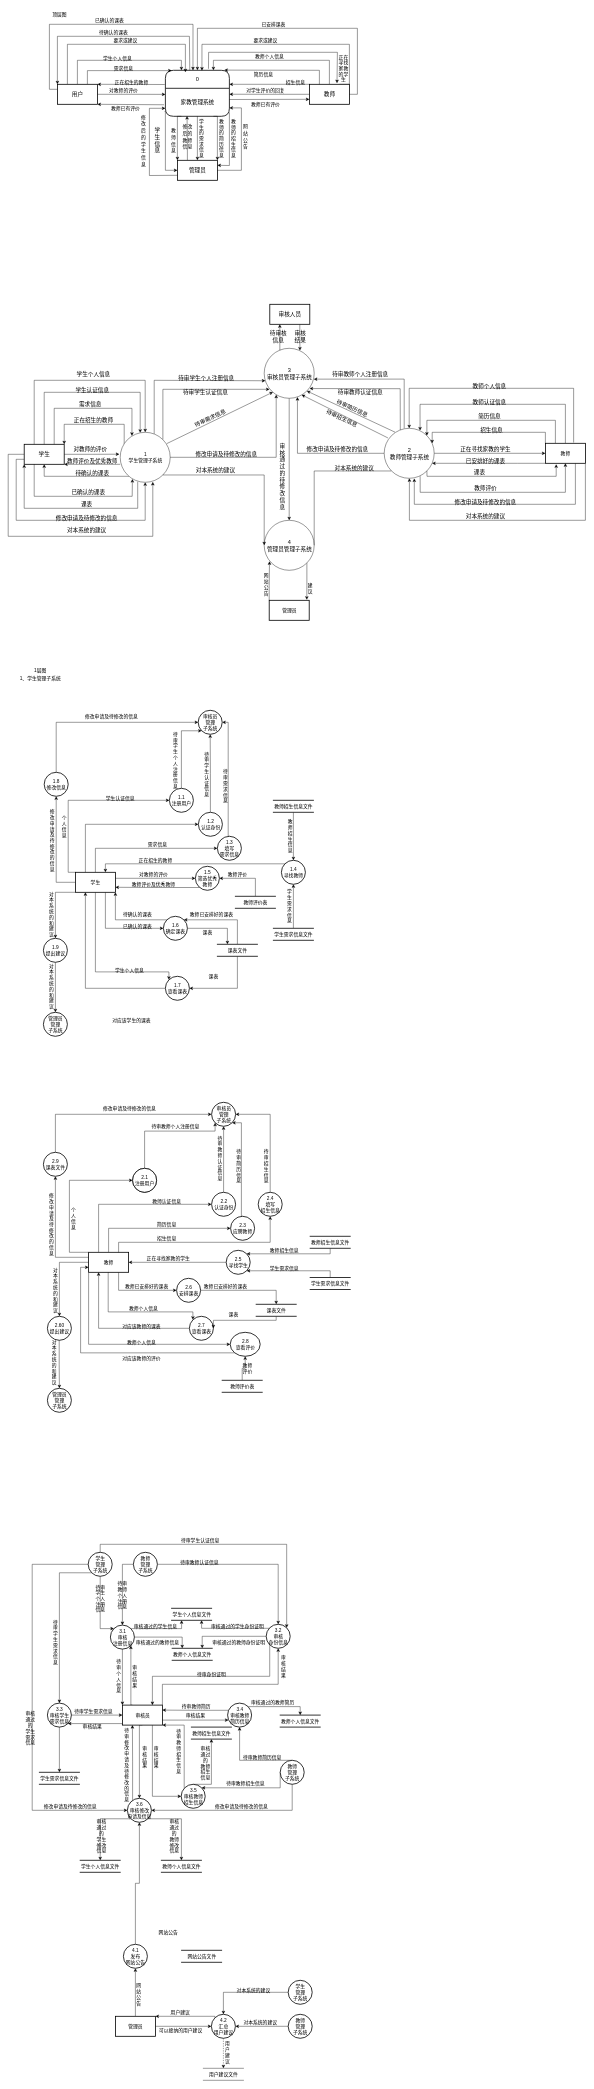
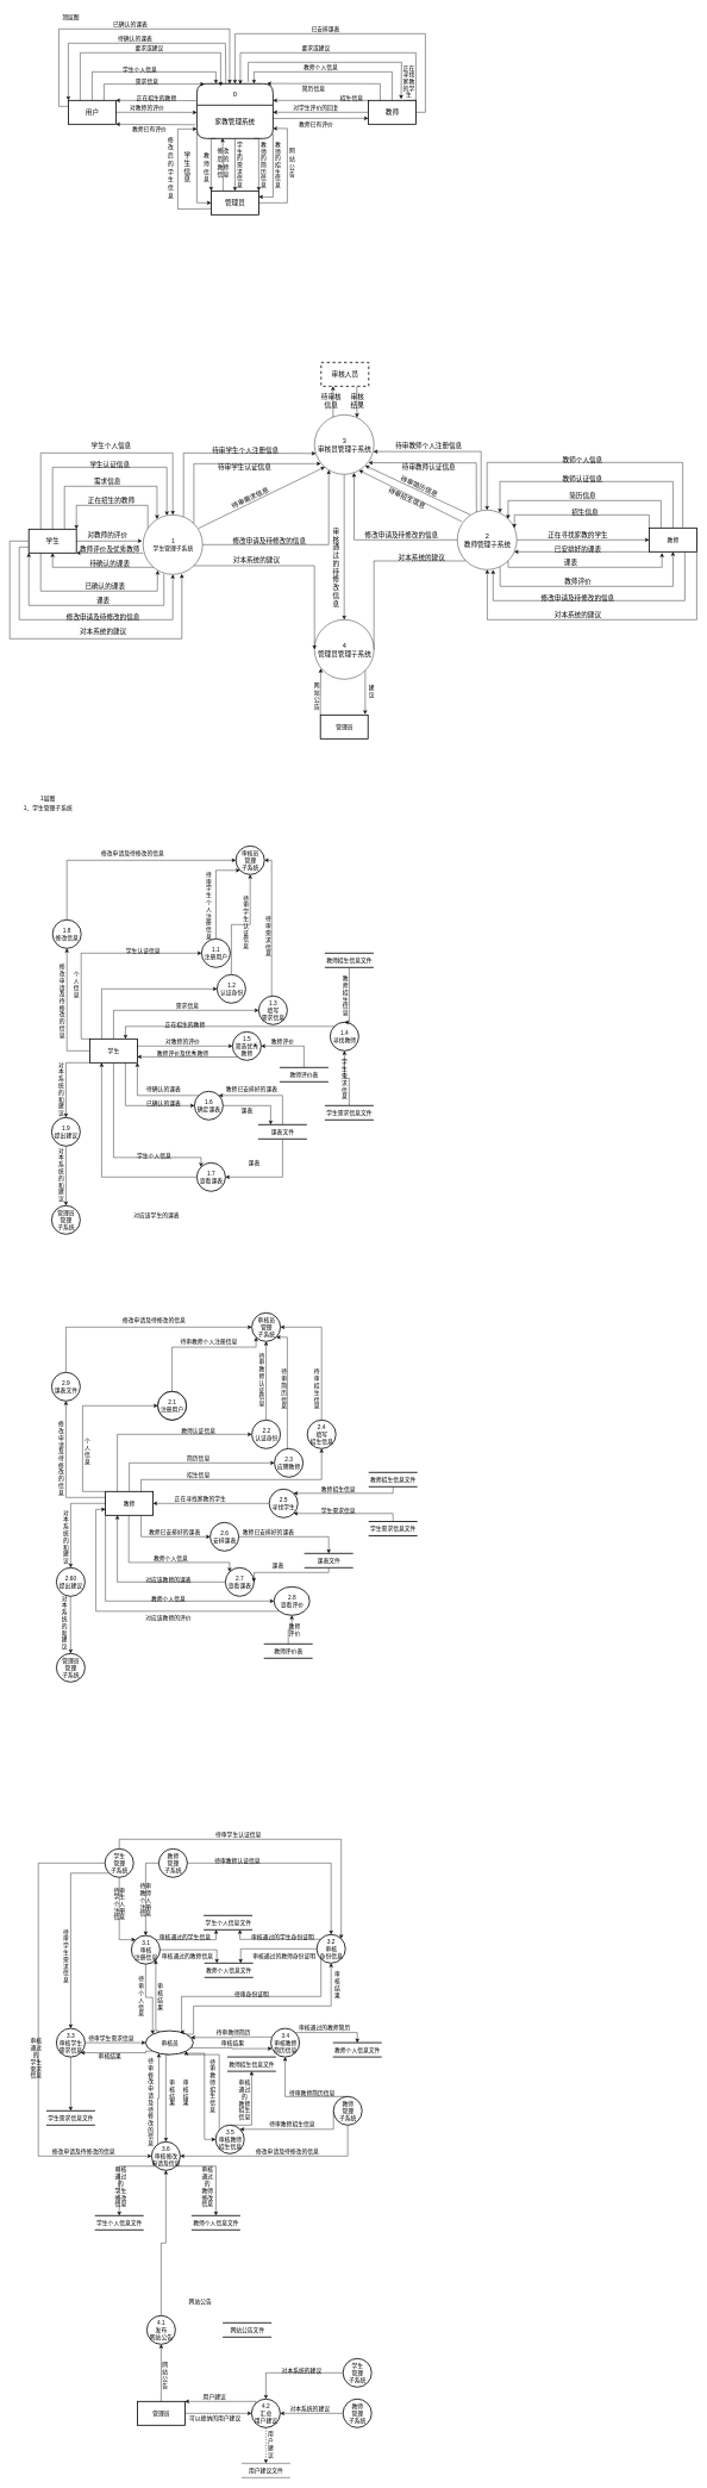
- <mxCell id="87" value="审核人员" style="html=1;dashed=0;whitespace=wrap;rounded=0;shadow=0;strokeColor=default;strokeWidth=2;fontFamily=Helvetica;fontSize=14;fontColor=default;startSize=30;fillColor=default;" parent="1" vertex="1"><mxGeometry x="674" y="760" width="100" height="50" as="geometry" /></mxCell>
+ <mxCell id="87" value="审核人员" style="html=1;dashed=1;whitespace=wrap;rounded=0;shadow=0;strokeColor=default;strokeWidth=2;fontFamily=Helvetica;fontSize=14;fontColor=default;startSize=30;fillColor=default;" parent="1" vertex="1"><mxGeometry x="674" y="760" width="100" height="50" as="geometry" /></mxCell>
- <mxCell id="124" value="建&lt;br&gt;议" style="text;html=1;align=center;verticalAlign=middle;resizable=0;points=[];autosize=1;strokeColor=none;fillColor=none;fontSize=12;fontFamily=Helvetica;fontColor=default;" parent="1" vertex="1"><mxGeometry x="755" y="1450" width="40" height="40" as="geometry" /></mxCell>
+ <mxCell id="124" value="建&lt;br&gt;议" style="text;html=1;align=center;verticalAlign=middle;resizable=0;points=[];autosize=1;strokeColor=none;fillColor=none;fontSize=12;fontFamily=Helvetica;fontColor=default;" parent="1" vertex="1"><mxGeometry x="760" y="1430" width="40" height="40" as="geometry" /></mxCell>
- <mxCell id="149" value="1.2&lt;br&gt;认证身份" style="shape=ellipse;html=1;dashed=0;whitespace=wrap;aspect=fixed;perimeter=ellipsePerimeter;rounded=0;shadow=0;strokeColor=default;strokeWidth=2;fontFamily=Helvetica;fontSize=12;fontColor=default;startSize=30;fillColor=default;" parent="1" vertex="1"><mxGeometry x="495.5" y="2030" width="60" height="60" as="geometry" /></mxCell>
+ <mxCell id="149" value="1.2&lt;br&gt;认证身份" style="shape=ellipse;html=1;dashed=0;whitespace=wrap;aspect=fixed;perimeter=ellipsePerimeter;rounded=0;shadow=0;strokeColor=default;strokeWidth=2;fontFamily=Helvetica;fontSize=12;fontColor=default;startSize=30;fillColor=default;" parent="1" vertex="1"><mxGeometry x="455.5" y="2045" width="60" height="60" as="geometry" /></mxCell>
- <mxCell id="153" value="1.4&lt;br&gt;寻找教师" style="shape=ellipse;html=1;dashed=0;whitespace=wrap;aspect=fixed;perimeter=ellipsePerimeter;rounded=0;shadow=0;strokeColor=default;strokeWidth=2;fontFamily=Helvetica;fontSize=12;fontColor=default;startSize=30;fillColor=default;" parent="1" vertex="1"><mxGeometry x="703" y="2150" width="60" height="60" as="geometry" /></mxCell>
+ <mxCell id="153" value="1.4&lt;br&gt;寻找教师" style="shape=ellipse;html=1;dashed=0;whitespace=wrap;aspect=fixed;perimeter=ellipsePerimeter;rounded=0;shadow=0;strokeColor=default;strokeWidth=2;fontFamily=Helvetica;fontSize=12;fontColor=default;startSize=30;fillColor=default;" parent="1" vertex="1"><mxGeometry x="693" y="2145" width="60" height="60" as="geometry" /></mxCell>
- <mxCell id="267" value="审核员" style="html=1;dashed=0;whitespace=wrap;rounded=0;shadow=0;strokeColor=default;strokeWidth=2;fontFamily=Helvetica;fontSize=12;fontColor=default;startSize=30;fillColor=default;" vertex="1" parent="1"><mxGeometry x="305.5" y="4262" width="100" height="50" as="geometry" /></mxCell>
+ <mxCell id="267" value="审核员" style="ellipse;html=1;dashed=0;whitespace=wrap;shadow=0;strokeColor=default;strokeWidth=2;fontFamily=Helvetica;fontSize=12;fontColor=default;startSize=30;fillColor=default;" vertex="1" parent="1"><mxGeometry x="305.5" y="4262" width="100" height="50" as="geometry" /></mxCell>
- <mxCell id="352" value="网站公告文件" style="html=1;dashed=0;whitespace=wrap;shape=partialRectangle;right=0;left=0;rounded=0;shadow=0;strokeColor=default;strokeWidth=2;fontFamily=Helvetica;fontSize=12;fontColor=default;startSize=30;fillColor=default;" vertex="1" parent="1"><mxGeometry x="453.5" y="4875" width="100" height="30" as="geometry" /></mxCell>
+ <mxCell id="352" value="网站公告文件" style="html=1;dashed=0;whitespace=wrap;shape=partialRectangle;right=0;left=0;rounded=0;shadow=0;strokeColor=default;strokeWidth=2;fontFamily=Helvetica;fontSize=12;fontColor=default;startSize=30;fillColor=default;" vertex="1" parent="1"><mxGeometry x="468.5" y="4875" width="100" height="30" as="geometry" /></mxCell>
